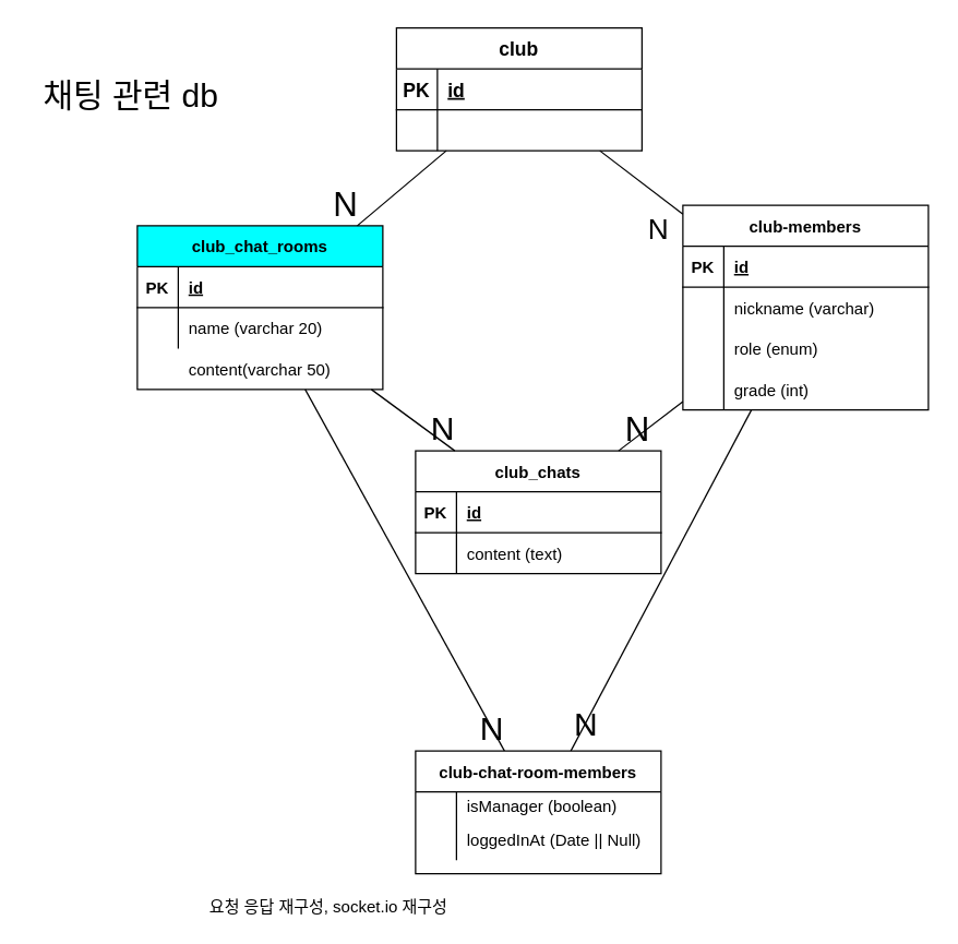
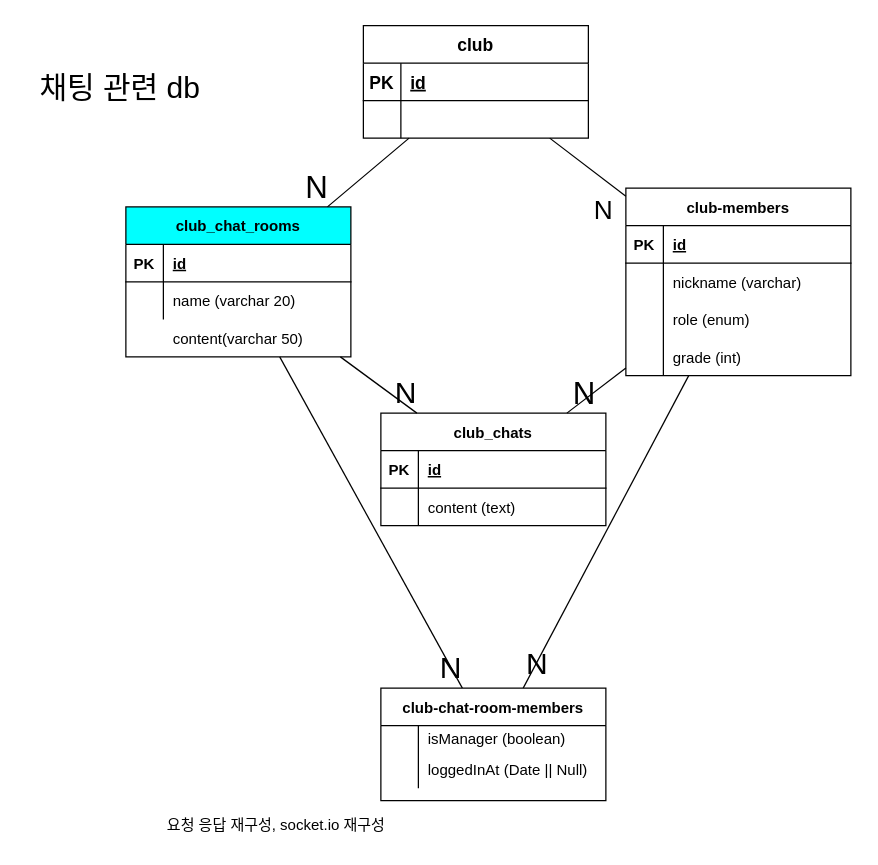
- <mxCell id="60" value="요청 응답 재구성, socket.io 재구성" style="text;html=1;align=center;verticalAlign=middle;resizable=0;points=[];autosize=1;strokeColor=none;fillColor=none;" parent="1" vertex="1"><mxGeometry x="140" y="655" width="200" height="20" as="geometry" /></mxCell>
+ <mxCell id="60" value="요청 응답 재구성, socket.io 재구성" style="text;html=1;align=center;verticalAlign=middle;resizable=0;points=[];autosize=1;strokeColor=none;fillColor=none;" parent="1" vertex="1"><mxGeometry x="120" y="650" width="200" height="20" as="geometry" /></mxCell>
